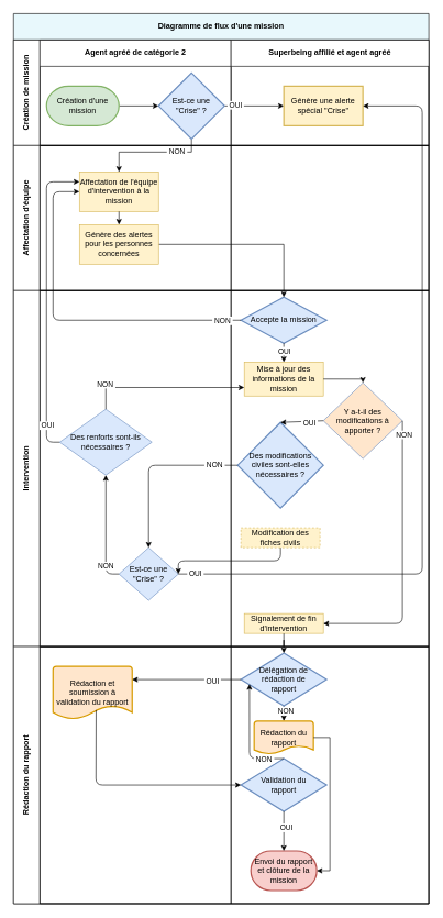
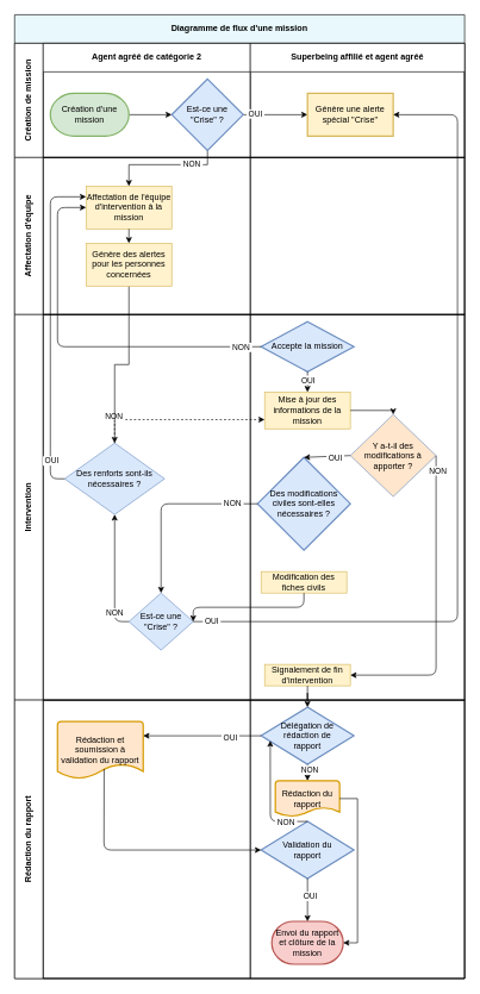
- <mxCell id="60" value="" style="edgeStyle=orthogonalEdgeStyle;rounded=0;orthogonalLoop=1;jettySize=auto;html=1;entryX=0.5;entryY=0;entryDx=0;entryDy=0;entryPerimeter=0;" parent="1" source="61" target="17" edge="1"><mxGeometry relative="1" as="geometry"><mxPoint x="140" y="450" as="targetPoint" /></mxGeometry></mxCell>
+ <mxCell id="60" value="" style="edgeStyle=orthogonalEdgeStyle;rounded=0;orthogonalLoop=1;jettySize=auto;html=1;" parent="1" source="61" target="12" edge="1"><mxGeometry relative="1" as="geometry"><mxPoint x="140" y="450" as="targetPoint" /></mxGeometry></mxCell>
- <mxCell id="30" value="" style="edgeStyle=orthogonalEdgeStyle;rounded=0;orthogonalLoop=1;jettySize=auto;html=1;entryX=0;entryY=0.75;entryDx=0;entryDy=0;exitX=0.5;exitY=0;exitDx=0;exitDy=0;" parent="10" source="12" target="18" edge="1"><mxGeometry relative="1" as="geometry"><mxPoint x="278" y="280" as="targetPoint" /><Array as="points"><mxPoint x="140" y="147" /></Array></mxGeometry></mxCell>
+ <mxCell id="30" value="" style="edgeStyle=orthogonalEdgeStyle;rounded=0;orthogonalLoop=1;jettySize=auto;html=1;entryX=0;entryY=0.75;entryDx=0;entryDy=0;exitX=0.5;exitY=0;exitDx=0;exitDy=0;dashed=1;" parent="10" source="12" target="18" edge="1"><mxGeometry relative="1" as="geometry"><mxPoint x="278" y="280" as="targetPoint" /><Array as="points"><mxPoint x="140" y="147" /></Array></mxGeometry></mxCell>
- <mxCell id="29" value="Modification des fiches civils" style="rounded=0;whiteSpace=wrap;html=1;fillColor=#fff2cc;strokeColor=#d6b656;dashed=1;" parent="16" vertex="1"><mxGeometry x="15" y="360" width="120" height="30" as="geometry" /></mxCell>
+ <mxCell id="29" value="Modification des fiches civils" style="rounded=0;whiteSpace=wrap;html=1;fillColor=#fff2cc;strokeColor=#d6b656;" parent="16" vertex="1"><mxGeometry x="15" y="360" width="120" height="30" as="geometry" /></mxCell>
